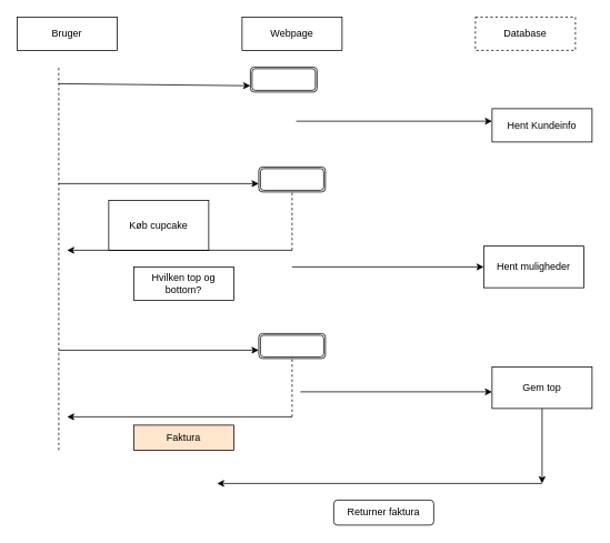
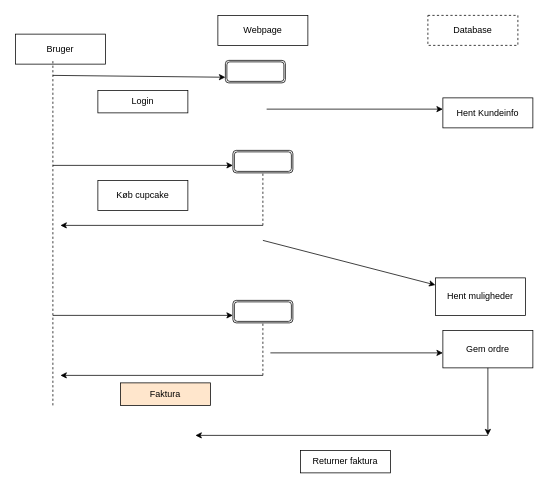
- <mxCell id="2" value="Bruger" style="rounded=0;whiteSpace=wrap;html=1;" vertex="1" parent="1"><mxGeometry x="20" y="20" width="120" height="40" as="geometry" /></mxCell>
+ <mxCell id="2" value="Bruger" style="rounded=0;whiteSpace=wrap;html=1;" vertex="1" parent="1"><mxGeometry x="20" y="45" width="120" height="40" as="geometry" /></mxCell>
+ <mxCell id="8" value="Login" style="rounded=0;whiteSpace=wrap;html=1;" vertex="1" parent="1"><mxGeometry x="130" y="120" width="120" height="30" as="geometry" /></mxCell>
- <mxCell id="11" value="Køb cupcake" style="rounded=0;whiteSpace=wrap;html=1;" vertex="1" parent="1"><mxGeometry x="130" y="240" width="120" height="60" as="geometry" /></mxCell>
+ <mxCell id="11" value="Køb cupcake" style="rounded=0;whiteSpace=wrap;html=1;" vertex="1" parent="1"><mxGeometry x="130" y="240" width="120" height="40" as="geometry" /></mxCell>
- <mxCell id="23" value="Hent muligheder" style="rounded=0;whiteSpace=wrap;html=1;" vertex="1" parent="1"><mxGeometry x="580" y="295" width="120" height="50" as="geometry" /></mxCell>
+ <mxCell id="23" value="Hent muligheder" style="rounded=0;whiteSpace=wrap;html=1;" vertex="1" parent="1"><mxGeometry x="580" y="370" width="120" height="50" as="geometry" /></mxCell>
- <mxCell id="14" value="Hvilken top og bottom?" style="rounded=0;whiteSpace=wrap;html=1;" vertex="1" parent="1"><mxGeometry x="160" y="320" width="120" height="40" as="geometry" /></mxCell>
- <mxCell id="25" value="Gem top" style="rounded=0;whiteSpace=wrap;html=1;" vertex="1" parent="1"><mxGeometry x="590" y="440" width="120" height="50" as="geometry" /></mxCell>
+ <mxCell id="25" value="Gem ordre" style="rounded=0;whiteSpace=wrap;html=1;" vertex="1" parent="1"><mxGeometry x="590" y="440" width="120" height="50" as="geometry" /></mxCell>
- <mxCell id="29" value="Returner faktura" style="whiteSpace=wrap;html=1;rounded=1;" vertex="1" parent="1"><mxGeometry x="400" y="600" width="120" height="30" as="geometry" /></mxCell>
+ <mxCell id="29" value="Returner faktura" style="rounded=0;whiteSpace=wrap;html=1;" vertex="1" parent="1"><mxGeometry x="400" y="600" width="120" height="30" as="geometry" /></mxCell>
